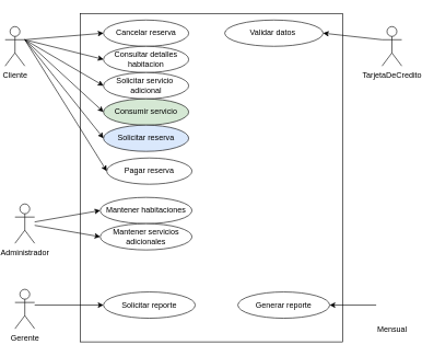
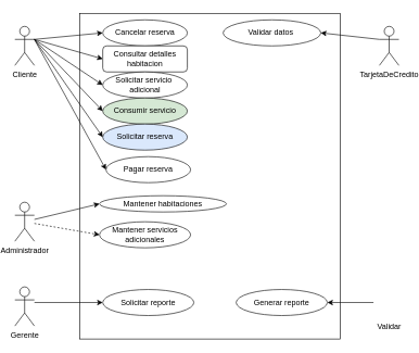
- <mxCell id="3" value="Cliente" style="shape=umlActor;verticalLabelPosition=bottom;labelBackgroundColor=#ffffff;verticalAlign=top;html=1;outlineConnect=0;" parent="1" vertex="1"><mxGeometry x="5" y="40" width="30" height="60" as="geometry" /></mxCell>
+ <mxCell id="3" value="Cliente" style="shape=umlActor;verticalLabelPosition=bottom;labelBackgroundColor=#ffffff;verticalAlign=top;html=1;outlineConnect=0;" parent="1" vertex="1"><mxGeometry x="20" y="40" width="30" height="60" as="geometry" /></mxCell>
- <mxCell id="13" value="Consultar detalles habitacion" style="ellipse;whiteSpace=wrap;html=1;" parent="1" vertex="1"><mxGeometry x="155" y="70" width="130" height="40" as="geometry" /></mxCell>
+ <mxCell id="13" value="Consultar detalles habitacion" style="whiteSpace=wrap;html=1;rounded=1;" parent="1" vertex="1"><mxGeometry x="155" y="70" width="130" height="40" as="geometry" /></mxCell>
- <mxCell id="7" value="Mantener habitaciones" style="ellipse;whiteSpace=wrap;html=1;" parent="1" vertex="1"><mxGeometry x="150" y="300" width="140" height="40" as="geometry" /></mxCell>
+ <mxCell id="7" value="Mantener habitaciones" style="ellipse;whiteSpace=wrap;html=1;" parent="1" vertex="1"><mxGeometry x="150" y="300" width="195" height="25" as="geometry" /></mxCell>
- <mxCell id="10" value="" style="endArrow=classic;html=1;entryX=0;entryY=0.5;entryDx=0;entryDy=0;" parent="1" source="5" target="8" edge="1"><mxGeometry width="50" height="50" relative="1" as="geometry"><mxPoint x="50" y="430" as="sourcePoint" /><mxPoint x="170" y="410" as="targetPoint" /></mxGeometry></mxCell>
+ <mxCell id="10" value="" style="endArrow=classic;html=1;entryX=0;entryY=0.5;entryDx=0;entryDy=0;dashed=1;" parent="1" source="5" target="8" edge="1"><mxGeometry width="50" height="50" relative="1" as="geometry"><mxPoint x="50" y="430" as="sourcePoint" /><mxPoint x="170" y="410" as="targetPoint" /></mxGeometry></mxCell>
- <mxCell id="26" value="Mensual" style="shape=image;html=1;verticalAlign=top;verticalLabelPosition=bottom;labelBackgroundColor=#ffffff;imageAspect=0;aspect=fixed;image=https://cdn2.iconfinder.com/data/icons/ios-tab-bar/25/Clock-128.png" parent="1" vertex="1"><mxGeometry x="571" y="440" width="48" height="48" as="geometry" /></mxCell>
+ <mxCell id="26" value="Validar" style="shape=image;html=1;verticalAlign=top;verticalLabelPosition=bottom;labelBackgroundColor=#ffffff;imageAspect=0;aspect=fixed;image=https://cdn2.iconfinder.com/data/icons/ios-tab-bar/25/Clock-128.png" parent="1" vertex="1"><mxGeometry x="571" y="440" width="48" height="48" as="geometry" /></mxCell>
